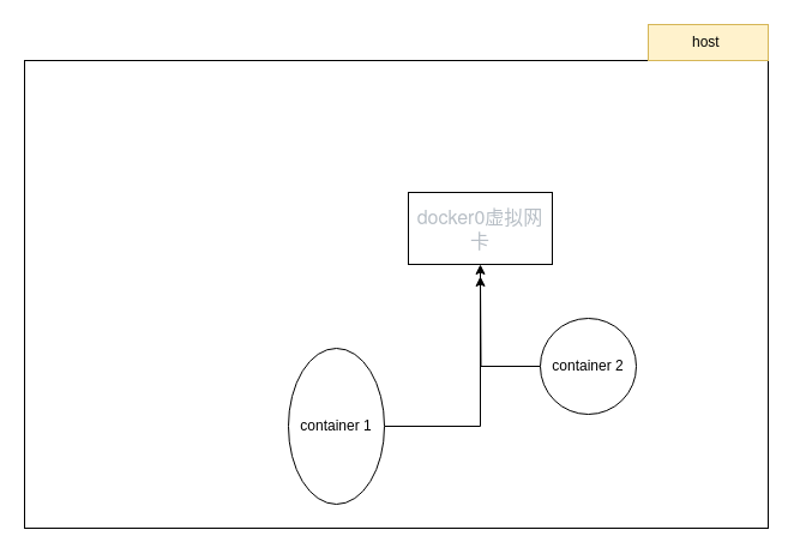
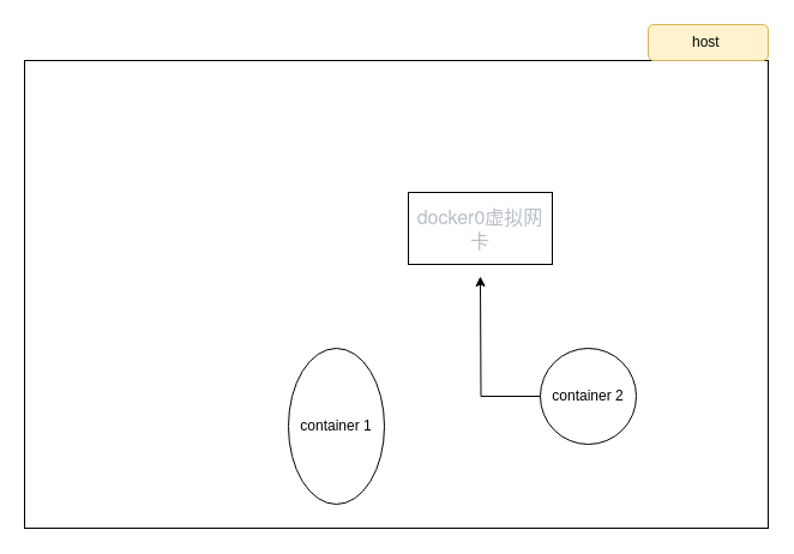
- <mxCell id="3" value="host&amp;nbsp;" style="rounded=0;whiteSpace=wrap;html=1;fillColor=#fff2cc;strokeColor=#d6b656;" vertex="1" parent="1"><mxGeometry x="540" y="20" width="100" height="30" as="geometry" /></mxCell>
+ <mxCell id="3" value="host&amp;nbsp;" style="whiteSpace=wrap;html=1;fillColor=#fff2cc;strokeColor=#d6b656;rounded=1;" vertex="1" parent="1"><mxGeometry x="540" y="20" width="100" height="30" as="geometry" /></mxCell>
- <mxCell id="8" value="container 2" style="ellipse;whiteSpace=wrap;html=1;aspect=fixed;" vertex="1" parent="1"><mxGeometry x="450" y="265" width="80" height="80" as="geometry" /></mxCell>
+ <mxCell id="8" value="container 2" style="ellipse;whiteSpace=wrap;html=1;aspect=fixed;" vertex="1" parent="1"><mxGeometry x="450" y="290" width="80" height="80" as="geometry" /></mxCell>
- <mxCell id="5" style="edgeStyle=orthogonalEdgeStyle;rounded=0;orthogonalLoop=1;jettySize=auto;html=1;" edge="1" parent="1" source="6" target="4"><mxGeometry relative="1" as="geometry" /></mxCell>
